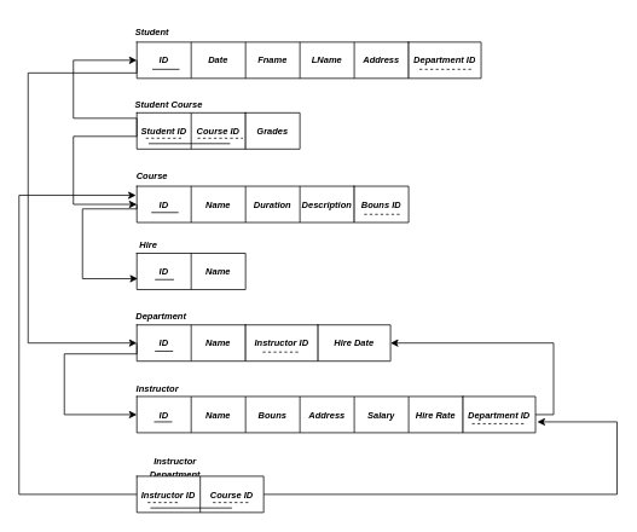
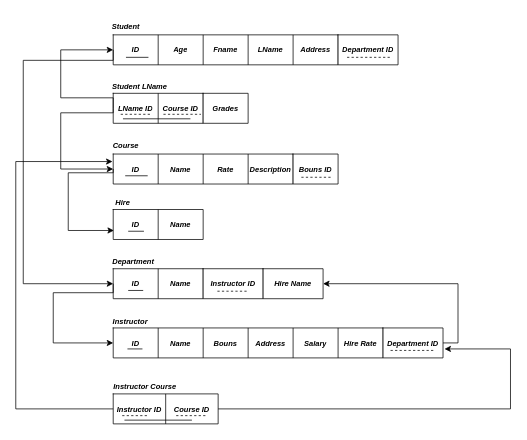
- <mxCell id="6" value="&lt;span style=&quot;font-size: 10px;&quot;&gt;&lt;b&gt;&lt;i&gt;Date&lt;/i&gt;&lt;/b&gt;&lt;/span&gt;" style="shape=partialRectangle;html=1;whiteSpace=wrap;connectable=0;strokeColor=inherit;overflow=hidden;fillColor=none;top=0;left=0;bottom=0;right=0;pointerEvents=1;" vertex="1" parent="4"><mxGeometry x="60" width="60" height="40" as="geometry"><mxRectangle width="60" height="40" as="alternateBounds" /></mxGeometry></mxCell>
+ <mxCell id="6" value="&lt;span style=&quot;font-size: 10px;&quot;&gt;&lt;b&gt;&lt;i&gt;Age&lt;/i&gt;&lt;/b&gt;&lt;/span&gt;" style="shape=partialRectangle;html=1;whiteSpace=wrap;connectable=0;strokeColor=inherit;overflow=hidden;fillColor=none;top=0;left=0;bottom=0;right=0;pointerEvents=1;" vertex="1" parent="4"><mxGeometry x="60" width="60" height="40" as="geometry"><mxRectangle width="60" height="40" as="alternateBounds" /></mxGeometry></mxCell>
- <mxCell id="41" value="&lt;span style=&quot;font-size: 10px;&quot;&gt;&lt;b&gt;&lt;i&gt;Student Course&lt;/i&gt;&lt;/b&gt;&lt;/span&gt;" style="text;strokeColor=none;align=center;fillColor=none;html=1;verticalAlign=middle;whiteSpace=wrap;rounded=0;" vertex="1" parent="1"><mxGeometry x="147" y="100" width="77" height="30" as="geometry" /></mxCell>
+ <mxCell id="41" value="&lt;span style=&quot;font-size: 10px;&quot;&gt;&lt;b&gt;&lt;i&gt;Student LName&lt;/i&gt;&lt;/b&gt;&lt;/span&gt;" style="text;strokeColor=none;align=center;fillColor=none;html=1;verticalAlign=middle;whiteSpace=wrap;rounded=0;" vertex="1" parent="1"><mxGeometry x="147" y="100" width="77" height="30" as="geometry" /></mxCell>
- <mxCell id="44" value="&lt;b&gt;&lt;i&gt;&lt;font style=&quot;font-size: 10px;&quot;&gt;Student ID&lt;/font&gt;&lt;/i&gt;&lt;/b&gt;" style="shape=partialRectangle;html=1;whiteSpace=wrap;connectable=0;strokeColor=inherit;overflow=hidden;fillColor=none;top=0;left=0;bottom=0;right=0;pointerEvents=1;" vertex="1" parent="43"><mxGeometry width="60" height="40" as="geometry"><mxRectangle width="60" height="40" as="alternateBounds" /></mxGeometry></mxCell>
+ <mxCell id="44" value="&lt;b&gt;&lt;i&gt;&lt;font style=&quot;font-size: 10px;&quot;&gt;LName ID&lt;/font&gt;&lt;/i&gt;&lt;/b&gt;" style="shape=partialRectangle;html=1;whiteSpace=wrap;connectable=0;strokeColor=inherit;overflow=hidden;fillColor=none;top=0;left=0;bottom=0;right=0;pointerEvents=1;" vertex="1" parent="43"><mxGeometry width="60" height="40" as="geometry"><mxRectangle width="60" height="40" as="alternateBounds" /></mxGeometry></mxCell>
- <mxCell id="16" value="&lt;span style=&quot;font-size: 10px;&quot;&gt;&lt;b&gt;&lt;i&gt;Duration&lt;/i&gt;&lt;/b&gt;&lt;/span&gt;" style="shape=partialRectangle;html=1;whiteSpace=wrap;connectable=0;strokeColor=inherit;overflow=hidden;fillColor=none;top=0;left=0;bottom=0;right=0;pointerEvents=1;" vertex="1" parent="13"><mxGeometry x="120" width="60" height="40" as="geometry"><mxRectangle width="60" height="40" as="alternateBounds" /></mxGeometry></mxCell>
+ <mxCell id="16" value="&lt;span style=&quot;font-size: 10px;&quot;&gt;&lt;b&gt;&lt;i&gt;Rate&lt;/i&gt;&lt;/b&gt;&lt;/span&gt;" style="shape=partialRectangle;html=1;whiteSpace=wrap;connectable=0;strokeColor=inherit;overflow=hidden;fillColor=none;top=0;left=0;bottom=0;right=0;pointerEvents=1;" vertex="1" parent="13"><mxGeometry x="120" width="60" height="40" as="geometry"><mxRectangle width="60" height="40" as="alternateBounds" /></mxGeometry></mxCell>
- <mxCell id="71" value="&lt;b&gt;&lt;i&gt;&lt;font style=&quot;font-size: 10px;&quot;&gt;Hire Date&lt;/font&gt;&lt;/i&gt;&lt;/b&gt;" style="shape=partialRectangle;html=1;whiteSpace=wrap;connectable=0;strokeColor=inherit;overflow=hidden;fillColor=none;top=0;left=0;bottom=0;right=0;pointerEvents=1;" vertex="1" parent="70"><mxGeometry width="80" height="40" as="geometry"><mxRectangle width="80" height="40" as="alternateBounds" /></mxGeometry></mxCell>
+ <mxCell id="71" value="&lt;b&gt;&lt;i&gt;&lt;font style=&quot;font-size: 10px;&quot;&gt;Hire Name&lt;/font&gt;&lt;/i&gt;&lt;/b&gt;" style="shape=partialRectangle;html=1;whiteSpace=wrap;connectable=0;strokeColor=inherit;overflow=hidden;fillColor=none;top=0;left=0;bottom=0;right=0;pointerEvents=1;" vertex="1" parent="70"><mxGeometry width="80" height="40" as="geometry"><mxRectangle width="80" height="40" as="alternateBounds" /></mxGeometry></mxCell>
- <mxCell id="77" value="&lt;span style=&quot;font-size: 10px;&quot;&gt;&lt;b&gt;&lt;i&gt;Instructor Department&lt;/i&gt;&lt;/b&gt;&lt;/span&gt;" style="text;strokeColor=none;align=center;fillColor=none;html=1;verticalAlign=middle;whiteSpace=wrap;rounded=0;" vertex="1" parent="1"><mxGeometry x="149" y="500" width="87" height="30" as="geometry" /></mxCell>
+ <mxCell id="77" value="&lt;span style=&quot;font-size: 10px;&quot;&gt;&lt;b&gt;&lt;i&gt;Instructor Course&lt;/i&gt;&lt;/b&gt;&lt;/span&gt;" style="text;strokeColor=none;align=center;fillColor=none;html=1;verticalAlign=middle;whiteSpace=wrap;rounded=0;" vertex="1" parent="1"><mxGeometry x="149" y="500" width="87" height="30" as="geometry" /></mxCell>
